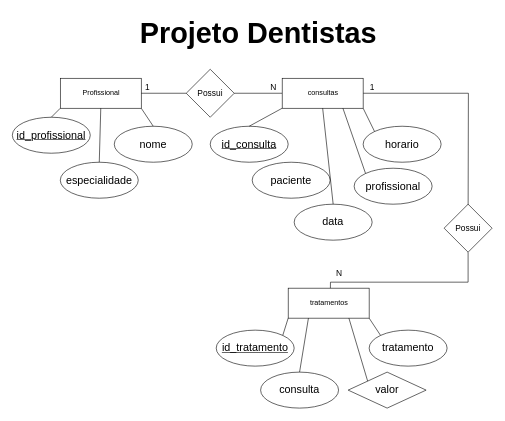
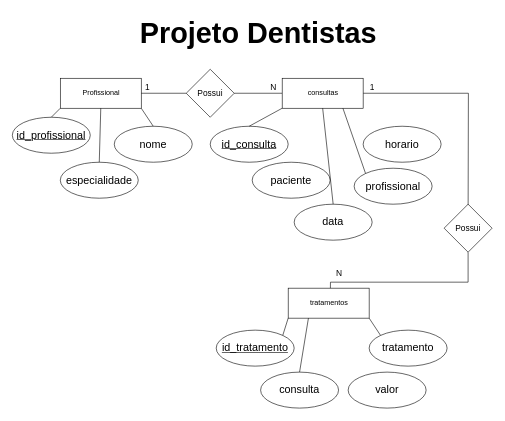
- <mxCell id="25" value="" style="endArrow=none;html=1;rounded=0;fontSize=18;entryX=1;entryY=1;entryDx=0;entryDy=0;exitX=0;exitY=0;exitDx=0;exitDy=0;" edge="1" parent="1" source="18" target="14"><mxGeometry width="50" height="50" relative="1" as="geometry"><mxPoint x="207.5" y="220" as="sourcePoint" /><mxPoint x="205" y="310" as="targetPoint" /></mxGeometry></mxCell>
- <mxCell id="35" value="" style="endArrow=none;html=1;rounded=0;fontSize=18;entryX=0.75;entryY=1;entryDx=0;entryDy=0;exitX=0;exitY=0;exitDx=0;exitDy=0;" edge="1" parent="1" source="31" target="22"><mxGeometry width="50" height="50" relative="1" as="geometry"><mxPoint x="180" y="450" as="sourcePoint" /><mxPoint x="235" y="420" as="targetPoint" /></mxGeometry></mxCell>
- <mxCell id="31" value="valor" style="rhombus;whiteSpace=wrap;html=1;fontSize=18;" vertex="1" parent="1"><mxGeometry x="580" y="620" width="130" height="60" as="geometry" /></mxCell>
+ <mxCell id="31" value="valor" style="ellipse;whiteSpace=wrap;html=1;fontSize=18;" vertex="1" parent="1"><mxGeometry x="580" y="620" width="130" height="60" as="geometry" /></mxCell>
